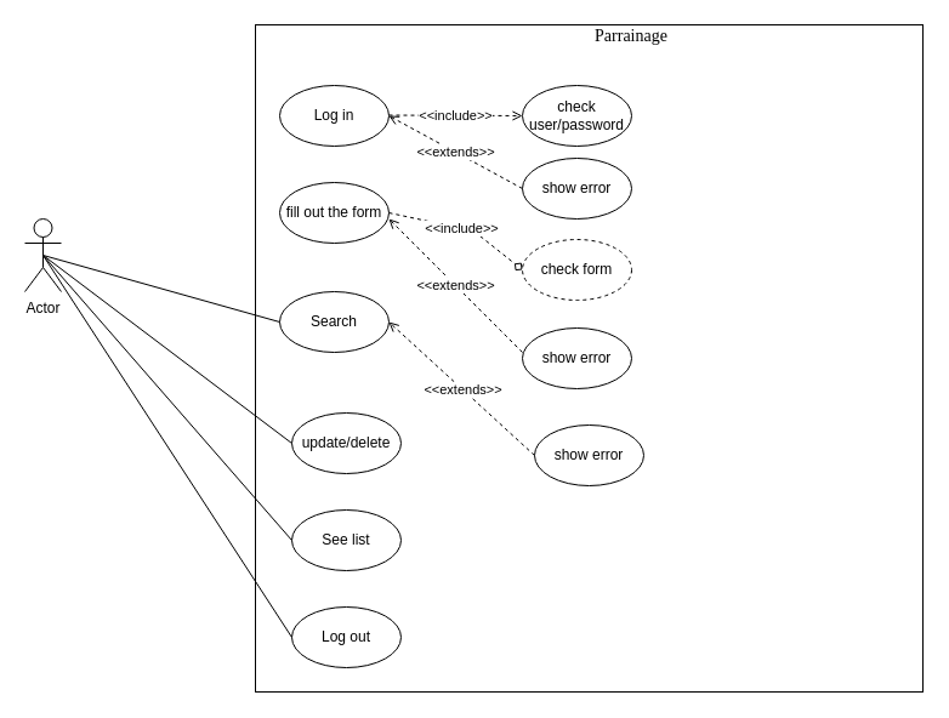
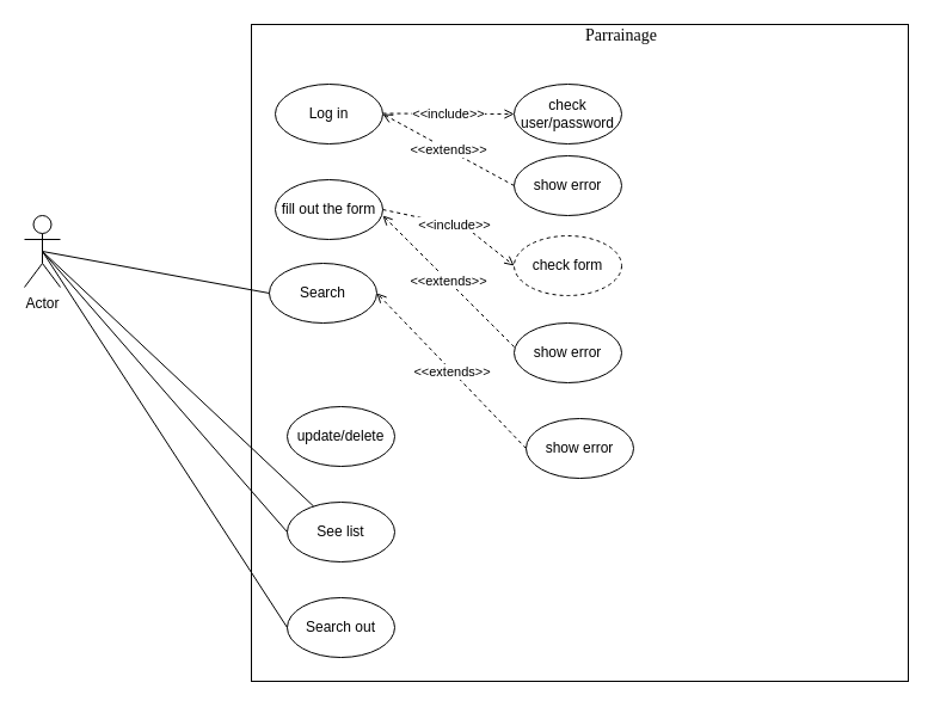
- <mxCell id="15" value="" style="endArrow=diamond;html=1;dashed=1;endFill=0;entryX=0;entryY=0.5;entryDx=0;entryDy=0;exitX=1;exitY=0.5;exitDx=0;exitDy=0;" edge="1" parent="1" source="6" target="17"><mxGeometry relative="1" as="geometry"><mxPoint x="300" y="174.58" as="sourcePoint" /><mxPoint x="400" y="174.58" as="targetPoint" /><Array as="points"><mxPoint x="390" y="190" /></Array></mxGeometry></mxCell>
+ <mxCell id="15" value="" style="endArrow=open;html=1;dashed=1;endFill=0;entryX=0;entryY=0.5;entryDx=0;entryDy=0;exitX=1;exitY=0.5;exitDx=0;exitDy=0;" edge="1" parent="1" source="6" target="17"><mxGeometry relative="1" as="geometry"><mxPoint x="300" y="174.58" as="sourcePoint" /><mxPoint x="400" y="174.58" as="targetPoint" /><Array as="points"><mxPoint x="390" y="190" /></Array></mxGeometry></mxCell>
- <mxCell id="21" value="Search" style="ellipse;whiteSpace=wrap;html=1;" vertex="1" parent="1"><mxGeometry x="230" y="240" width="90" height="50" as="geometry" /></mxCell>
+ <mxCell id="21" value="Search" style="ellipse;whiteSpace=wrap;html=1;" vertex="1" parent="1"><mxGeometry x="225" y="220" width="90" height="50" as="geometry" /></mxCell>
- <mxCell id="27" value="" style="endArrow=none;html=1;strokeWidth=1;exitX=0.5;exitY=0.5;exitDx=0;exitDy=0;exitPerimeter=0;entryX=0;entryY=0.5;entryDx=0;entryDy=0;" edge="1" parent="1" target="26" source="3"><mxGeometry width="50" height="50" relative="1" as="geometry"><mxPoint x="45" y="310" as="sourcePoint" /><mxPoint x="380" y="410" as="targetPoint" /></mxGeometry></mxCell>
+ <mxCell id="27" value="" style="endArrow=none;html=1;strokeWidth=1;exitX=0.5;exitY=0.5;exitDx=0;exitDy=0;exitPerimeter=0;" edge="1" parent="1" target="7" source="3"><mxGeometry width="50" height="50" relative="1" as="geometry"><mxPoint x="45" y="310" as="sourcePoint" /><mxPoint x="380" y="410" as="targetPoint" /></mxGeometry></mxCell>
- <mxCell id="8" value="Log out" style="ellipse;whiteSpace=wrap;html=1;" vertex="1" parent="1"><mxGeometry x="240" y="500" width="90" height="50" as="geometry" /></mxCell>
+ <mxCell id="8" value="Search out" style="ellipse;whiteSpace=wrap;html=1;" vertex="1" parent="1"><mxGeometry x="240" y="500" width="90" height="50" as="geometry" /></mxCell>
